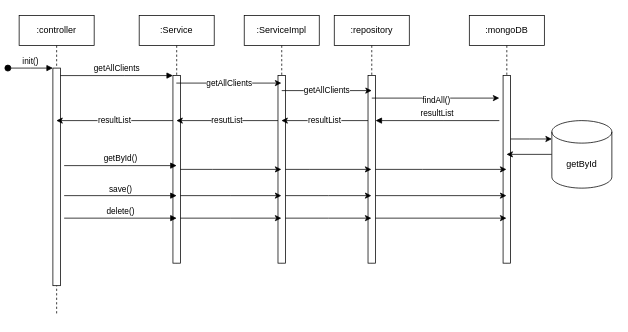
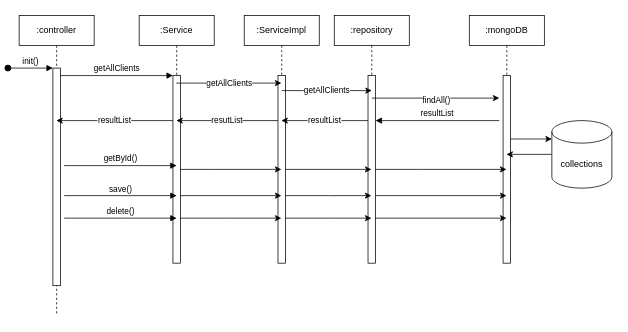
- <mxCell id="35" value="getById" style="shape=cylinder3;whiteSpace=wrap;html=1;boundedLbl=1;backgroundOutline=1;size=15;" vertex="1" parent="1"><mxGeometry x="730" y="160" width="80" height="90" as="geometry" /></mxCell>
+ <mxCell id="35" value="collections" style="shape=cylinder3;whiteSpace=wrap;html=1;boundedLbl=1;backgroundOutline=1;size=15;" vertex="1" parent="1"><mxGeometry x="730" y="160" width="80" height="90" as="geometry" /></mxCell>
